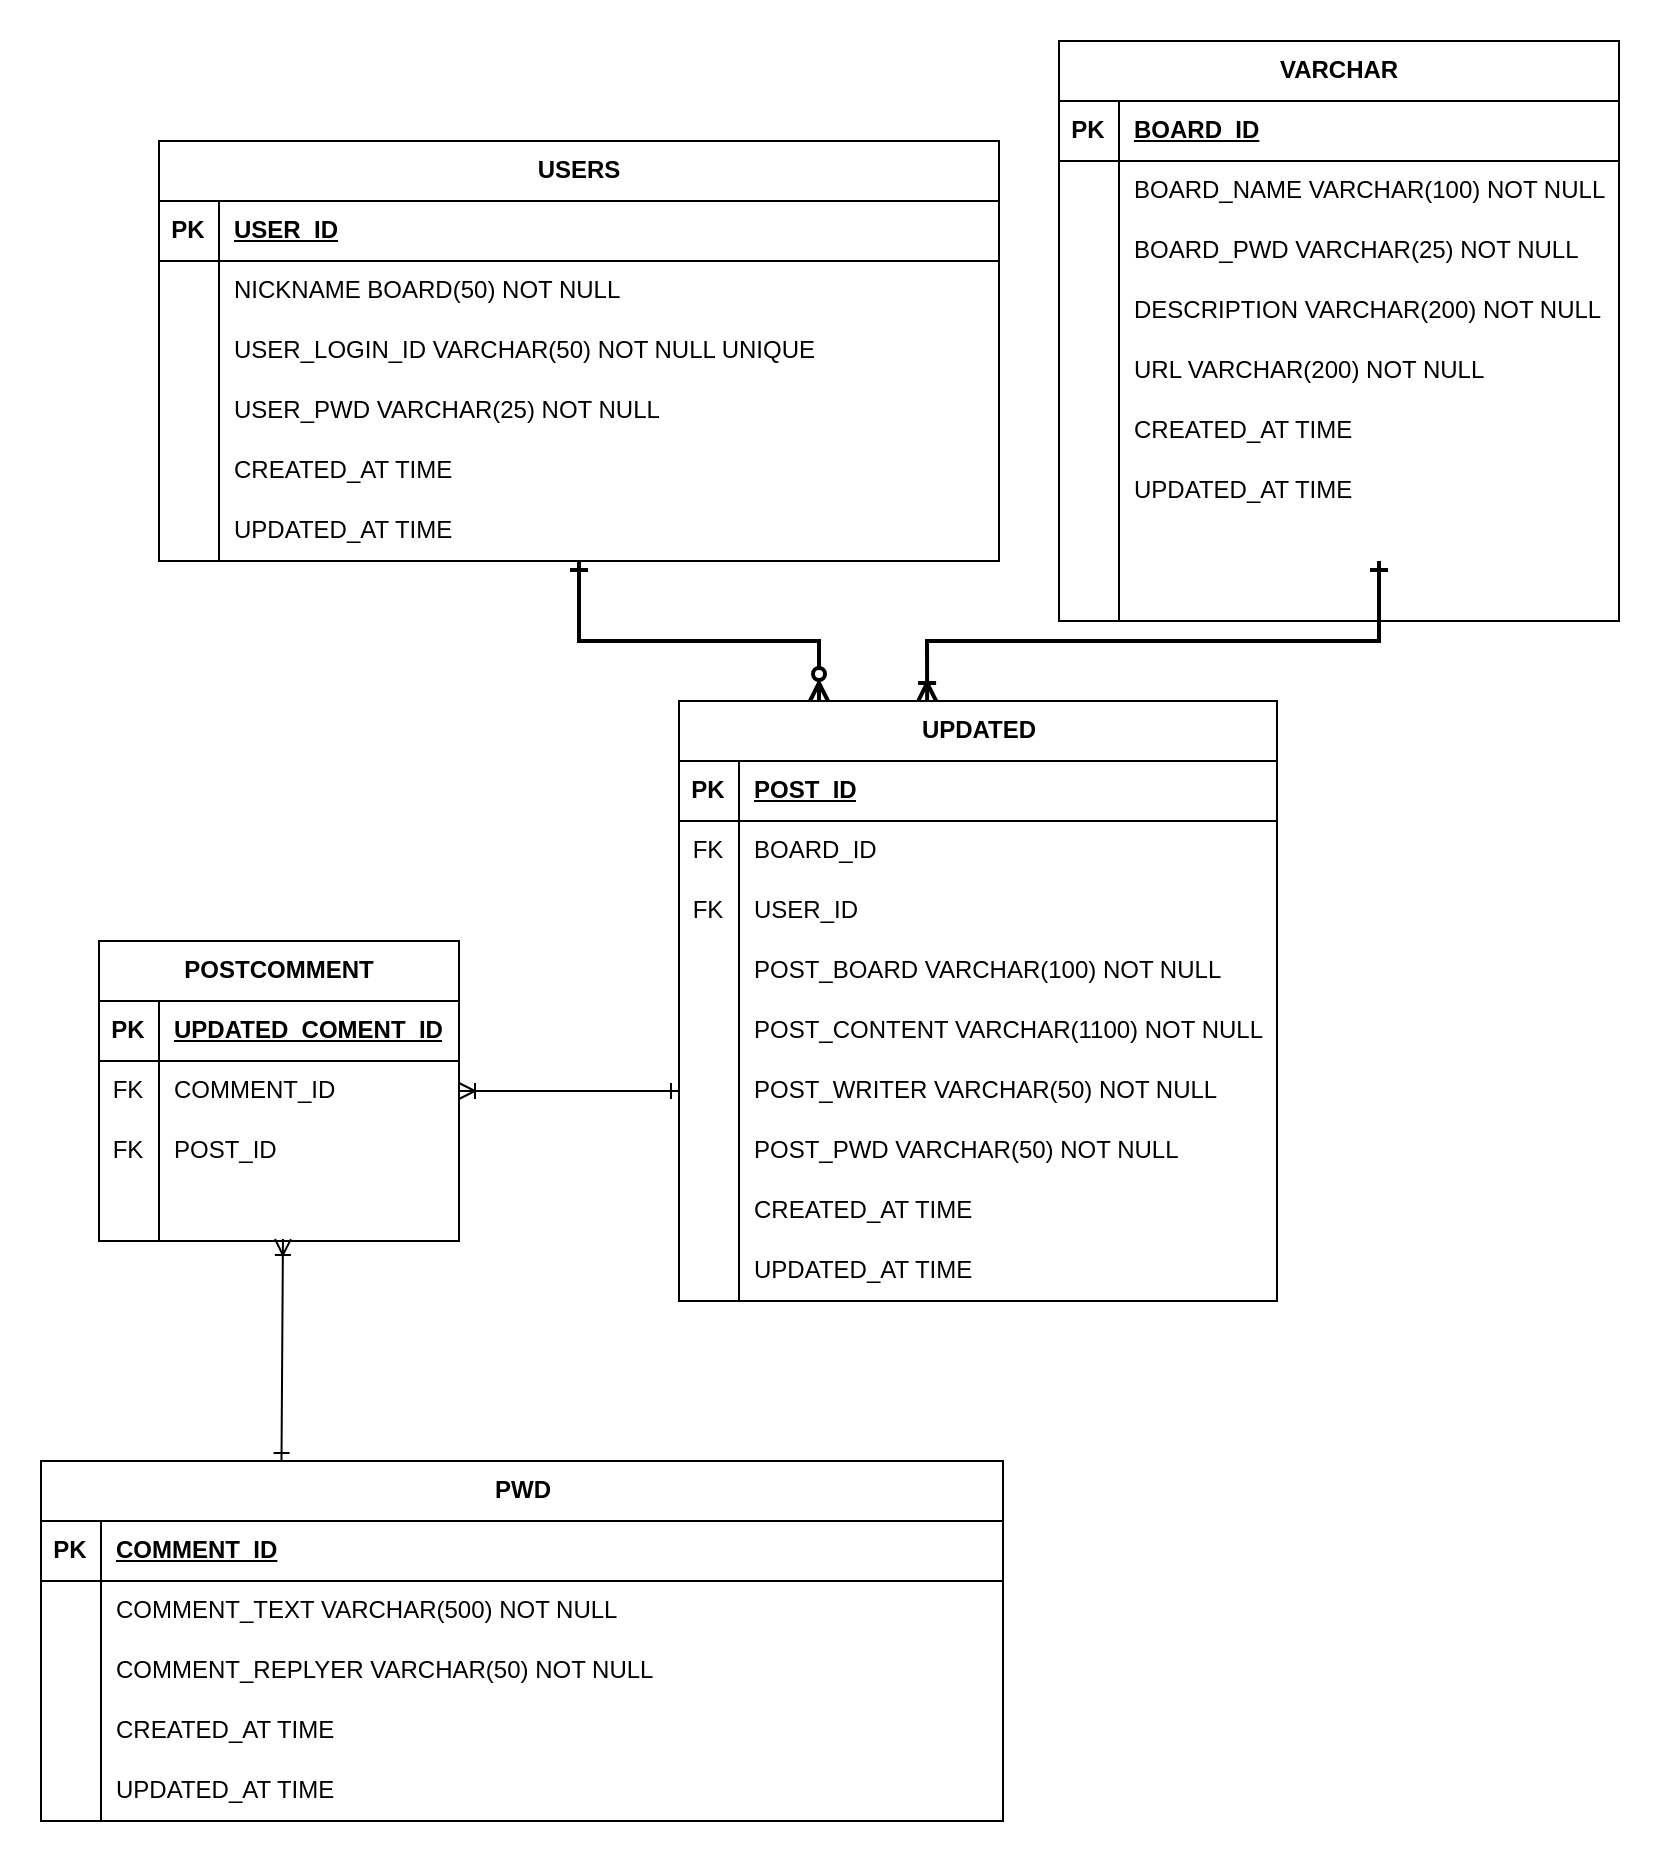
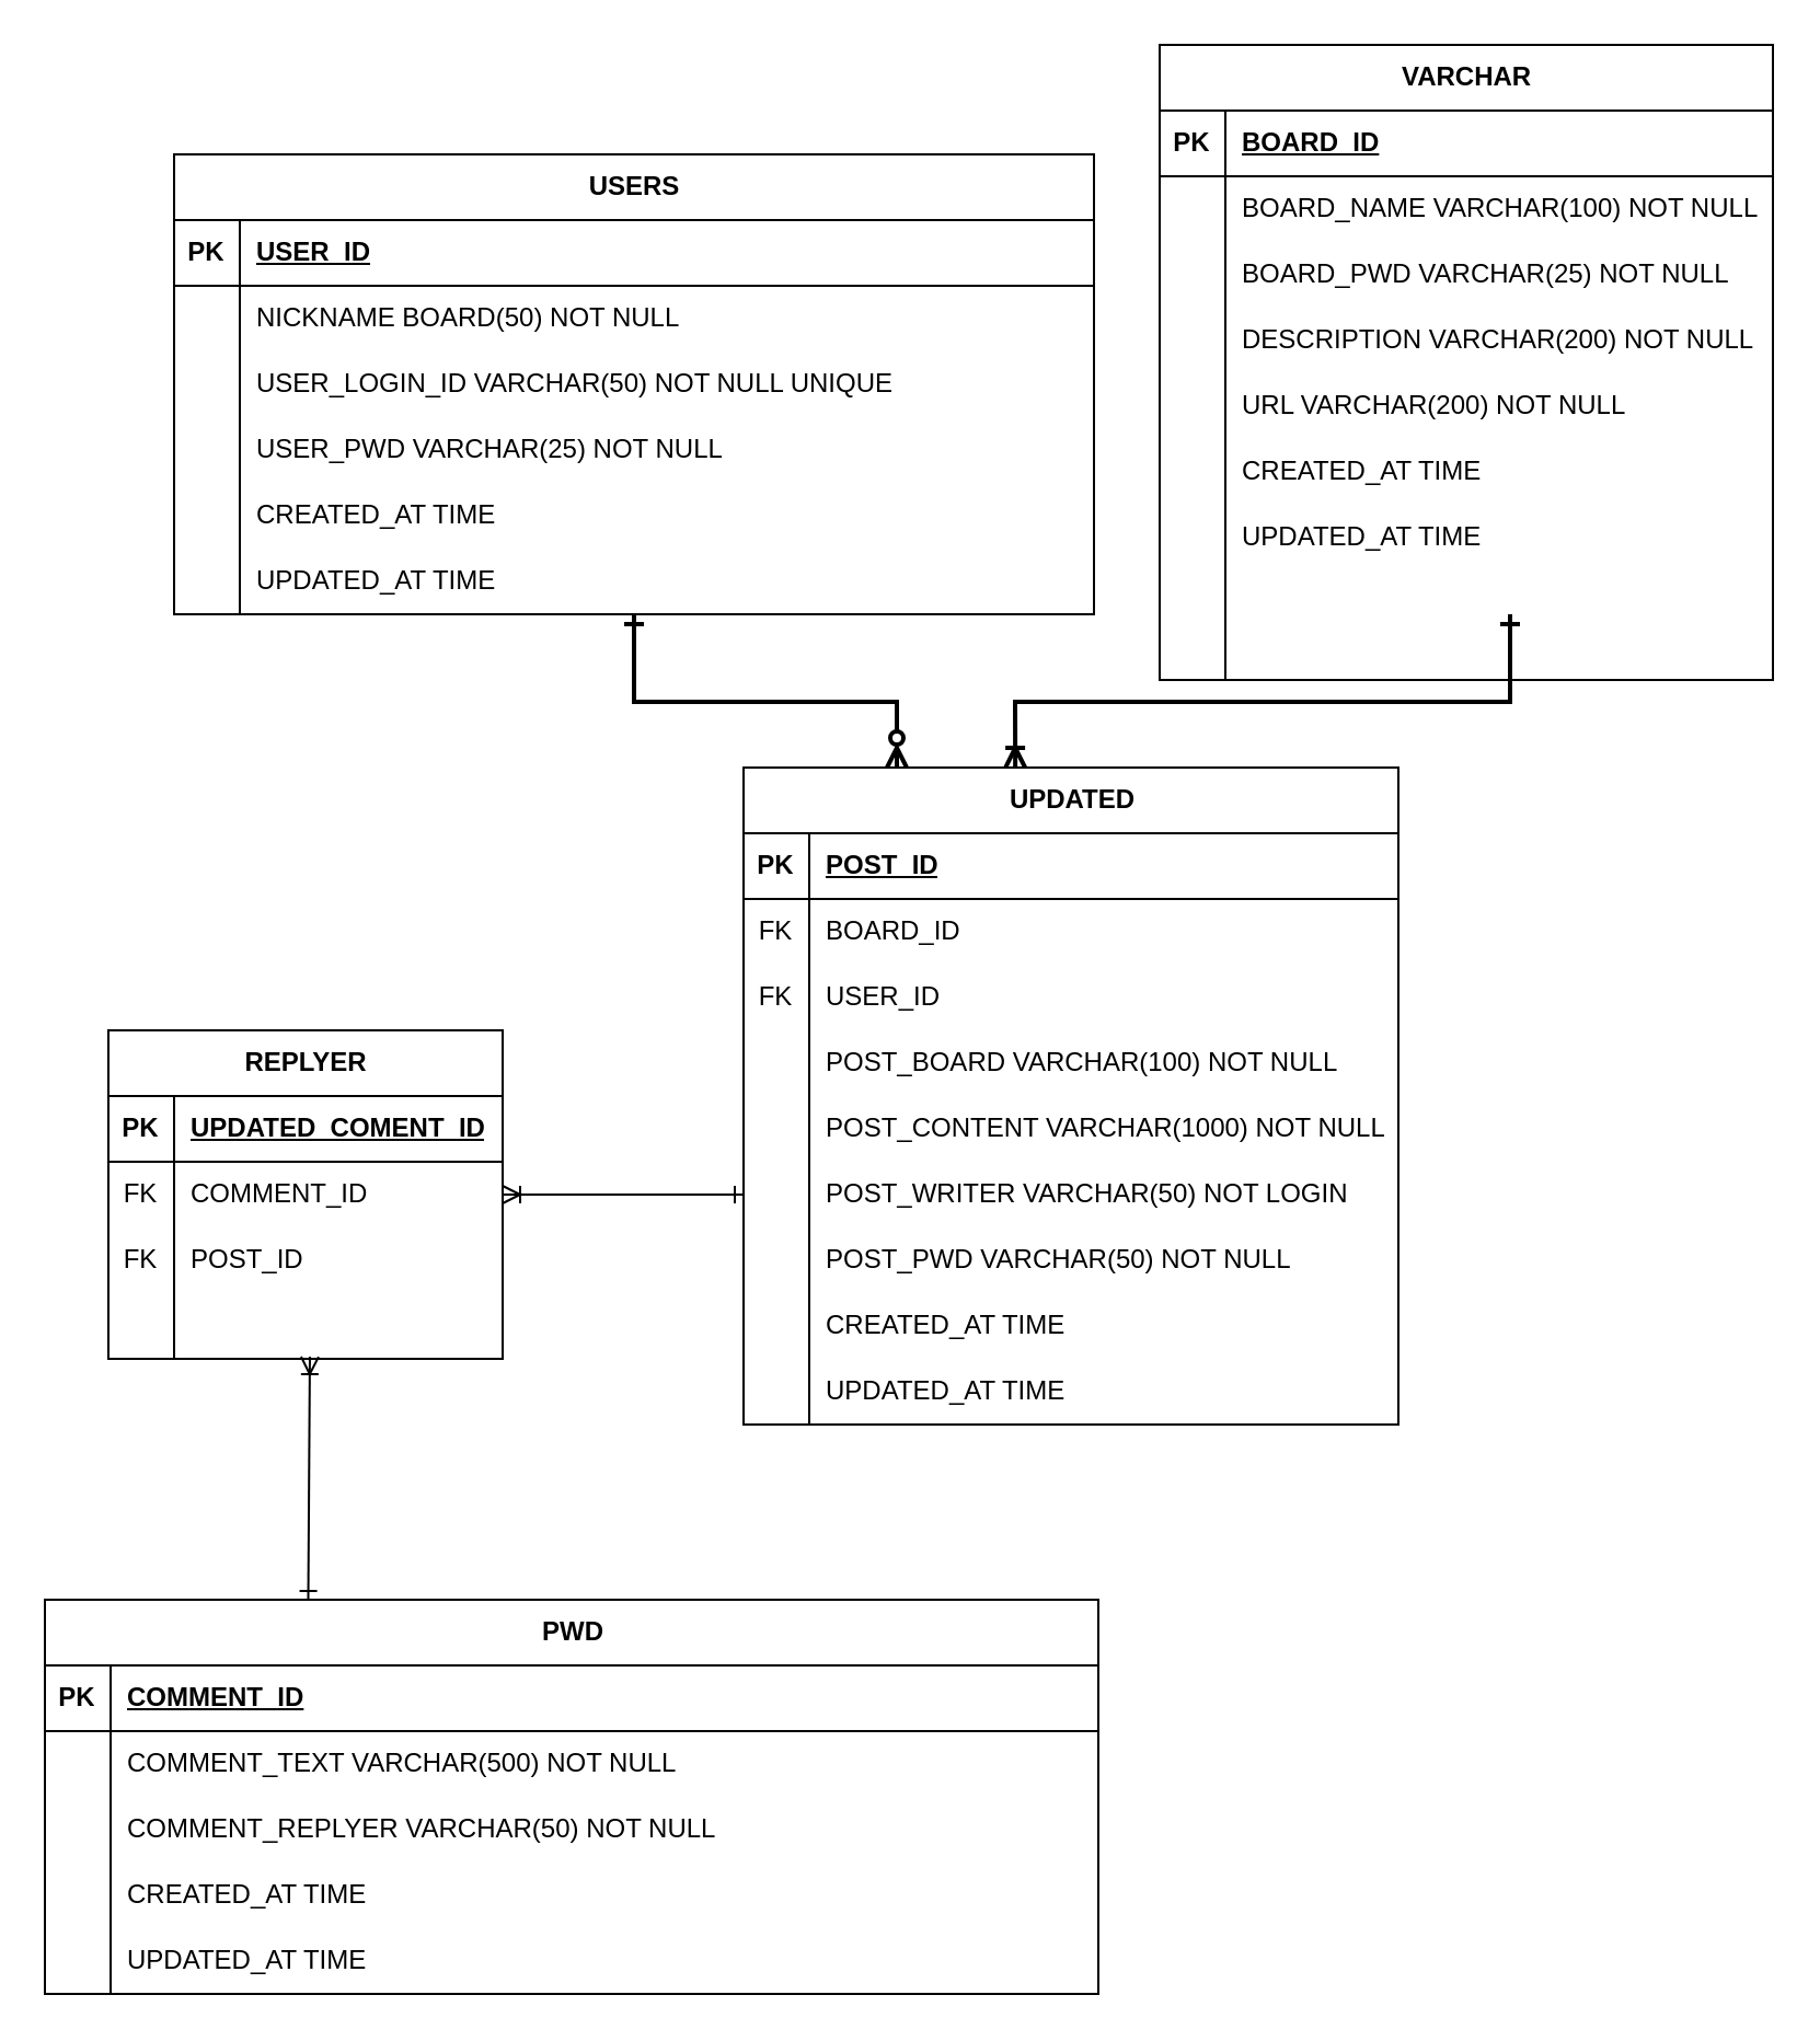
- <mxCell id="95" value="POSTCOMMENT" style="shape=table;startSize=30;container=1;collapsible=1;childLayout=tableLayout;fixedRows=1;rowLines=0;fontStyle=1;align=center;resizeLast=1;html=1;" parent="1" vertex="1"><mxGeometry x="49" y="470" width="180" height="150" as="geometry" /></mxCell>
+ <mxCell id="95" value="REPLYER" style="shape=table;startSize=30;container=1;collapsible=1;childLayout=tableLayout;fixedRows=1;rowLines=0;fontStyle=1;align=center;resizeLast=1;html=1;" parent="1" vertex="1"><mxGeometry x="49" y="470" width="180" height="150" as="geometry" /></mxCell>
- <mxCell id="17" value="POST_CONTENT VARCHAR(1100)&amp;nbsp;NOT NULL" style="shape=partialRectangle;connectable=0;fillColor=none;top=0;left=0;bottom=0;right=0;align=left;spacingLeft=6;overflow=hidden;whiteSpace=wrap;html=1;" parent="15" vertex="1"><mxGeometry x="30" width="269" height="30" as="geometry"><mxRectangle width="269" height="30" as="alternateBounds" /></mxGeometry></mxCell>
+ <mxCell id="17" value="POST_CONTENT VARCHAR(1000)&amp;nbsp;NOT NULL" style="shape=partialRectangle;connectable=0;fillColor=none;top=0;left=0;bottom=0;right=0;align=left;spacingLeft=6;overflow=hidden;whiteSpace=wrap;html=1;" parent="15" vertex="1"><mxGeometry x="30" width="269" height="30" as="geometry"><mxRectangle width="269" height="30" as="alternateBounds" /></mxGeometry></mxCell>
- <mxCell id="20" value="POST_WRITER VARCHAR(50) NOT NULL" style="shape=partialRectangle;connectable=0;fillColor=none;top=0;left=0;bottom=0;right=0;align=left;spacingLeft=6;overflow=hidden;whiteSpace=wrap;html=1;" parent="18" vertex="1"><mxGeometry x="30" width="269" height="30" as="geometry"><mxRectangle width="269" height="30" as="alternateBounds" /></mxGeometry></mxCell>
+ <mxCell id="20" value="POST_WRITER VARCHAR(50) NOT LOGIN" style="shape=partialRectangle;connectable=0;fillColor=none;top=0;left=0;bottom=0;right=0;align=left;spacingLeft=6;overflow=hidden;whiteSpace=wrap;html=1;" parent="18" vertex="1"><mxGeometry x="30" width="269" height="30" as="geometry"><mxRectangle width="269" height="30" as="alternateBounds" /></mxGeometry></mxCell>
